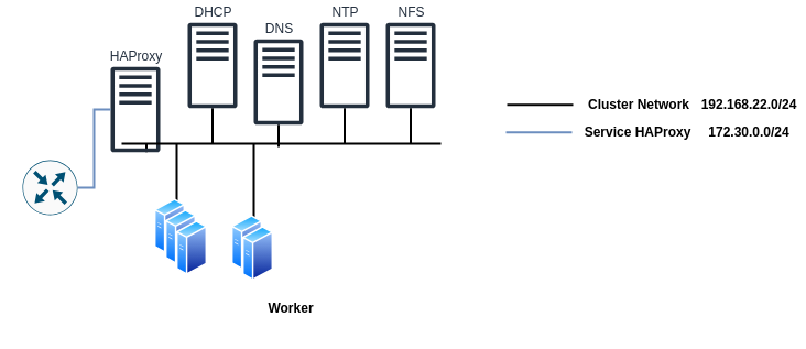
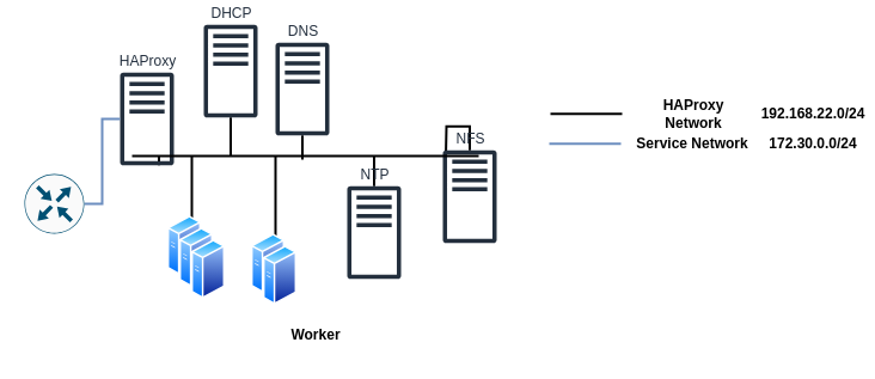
- <mxCell id="12" value="NTP" style="sketch=0;outlineConnect=0;fontColor=#232F3E;gradientColor=none;fillColor=#232F3D;strokeColor=none;dashed=0;verticalLabelPosition=top;verticalAlign=bottom;align=center;html=1;fontSize=12;fontStyle=0;aspect=fixed;pointerEvents=1;shape=mxgraph.aws4.traditional_server;horizontal=1;labelPosition=center;" vertex="1" parent="1"><mxGeometry x="290" y="20" width="45" height="78" as="geometry" /></mxCell>
+ <mxCell id="12" value="NTP" style="sketch=0;outlineConnect=0;fontColor=#232F3E;gradientColor=none;fillColor=#232F3D;strokeColor=none;dashed=0;verticalLabelPosition=top;verticalAlign=bottom;align=center;html=1;fontSize=12;fontStyle=0;aspect=fixed;pointerEvents=1;shape=mxgraph.aws4.traditional_server;horizontal=1;labelPosition=center;" vertex="1" parent="1"><mxGeometry x="290" y="155" width="45" height="78" as="geometry" /></mxCell>
- <mxCell id="14" value="NFS" style="sketch=0;outlineConnect=0;fontColor=#232F3E;gradientColor=none;fillColor=#232F3D;strokeColor=none;dashed=0;verticalLabelPosition=top;verticalAlign=bottom;align=center;html=1;fontSize=12;fontStyle=0;aspect=fixed;pointerEvents=1;shape=mxgraph.aws4.traditional_server;horizontal=1;labelPosition=center;" vertex="1" parent="1"><mxGeometry x="350" y="20" width="45" height="78" as="geometry" /></mxCell>
+ <mxCell id="14" value="NFS" style="sketch=0;outlineConnect=0;fontColor=#232F3E;gradientColor=none;fillColor=#232F3D;strokeColor=none;dashed=0;verticalLabelPosition=top;verticalAlign=bottom;align=center;html=1;fontSize=12;fontStyle=0;aspect=fixed;pointerEvents=1;shape=mxgraph.aws4.traditional_server;horizontal=1;labelPosition=center;" vertex="1" parent="1"><mxGeometry x="370" y="125" width="45" height="78" as="geometry" /></mxCell>
- <mxCell id="25" value="Cluster Network" style="text;html=1;strokeColor=none;fillColor=none;align=center;verticalAlign=middle;whiteSpace=wrap;rounded=0;strokeWidth=2;fontStyle=1" vertex="1" parent="1"><mxGeometry x="530" y="80" width="100" height="30" as="geometry" /></mxCell>
+ <mxCell id="25" value="HAProxy Network" style="text;html=1;strokeColor=none;fillColor=none;align=center;verticalAlign=middle;whiteSpace=wrap;rounded=0;strokeWidth=2;fontStyle=1" vertex="1" parent="1"><mxGeometry x="530" y="80" width="100" height="30" as="geometry" /></mxCell>
- <mxCell id="30" value="Service HAProxy" style="text;html=1;strokeColor=none;fillColor=none;align=center;verticalAlign=middle;whiteSpace=wrap;rounded=0;strokeWidth=2;fontStyle=1" vertex="1" parent="1"><mxGeometry x="529" y="105" width="100" height="30" as="geometry" /></mxCell>
+ <mxCell id="30" value="Service Network" style="text;html=1;strokeColor=none;fillColor=none;align=center;verticalAlign=middle;whiteSpace=wrap;rounded=0;strokeWidth=2;fontStyle=1" vertex="1" parent="1"><mxGeometry x="529" y="105" width="100" height="30" as="geometry" /></mxCell>
